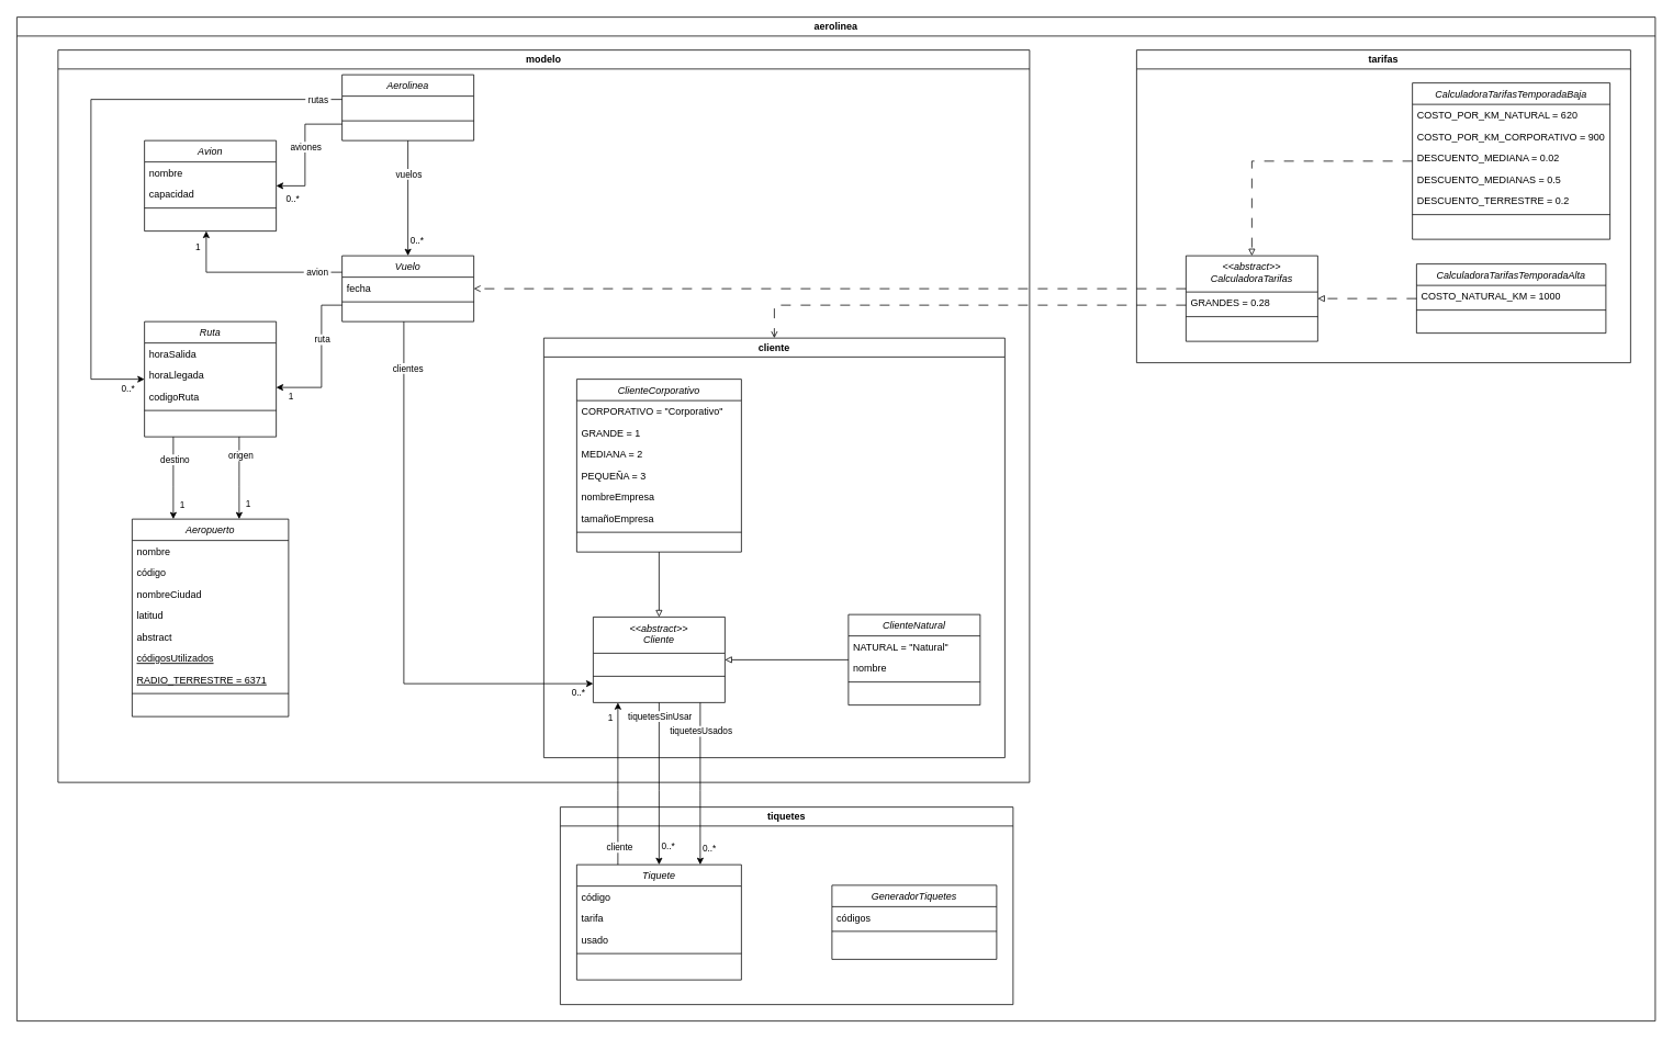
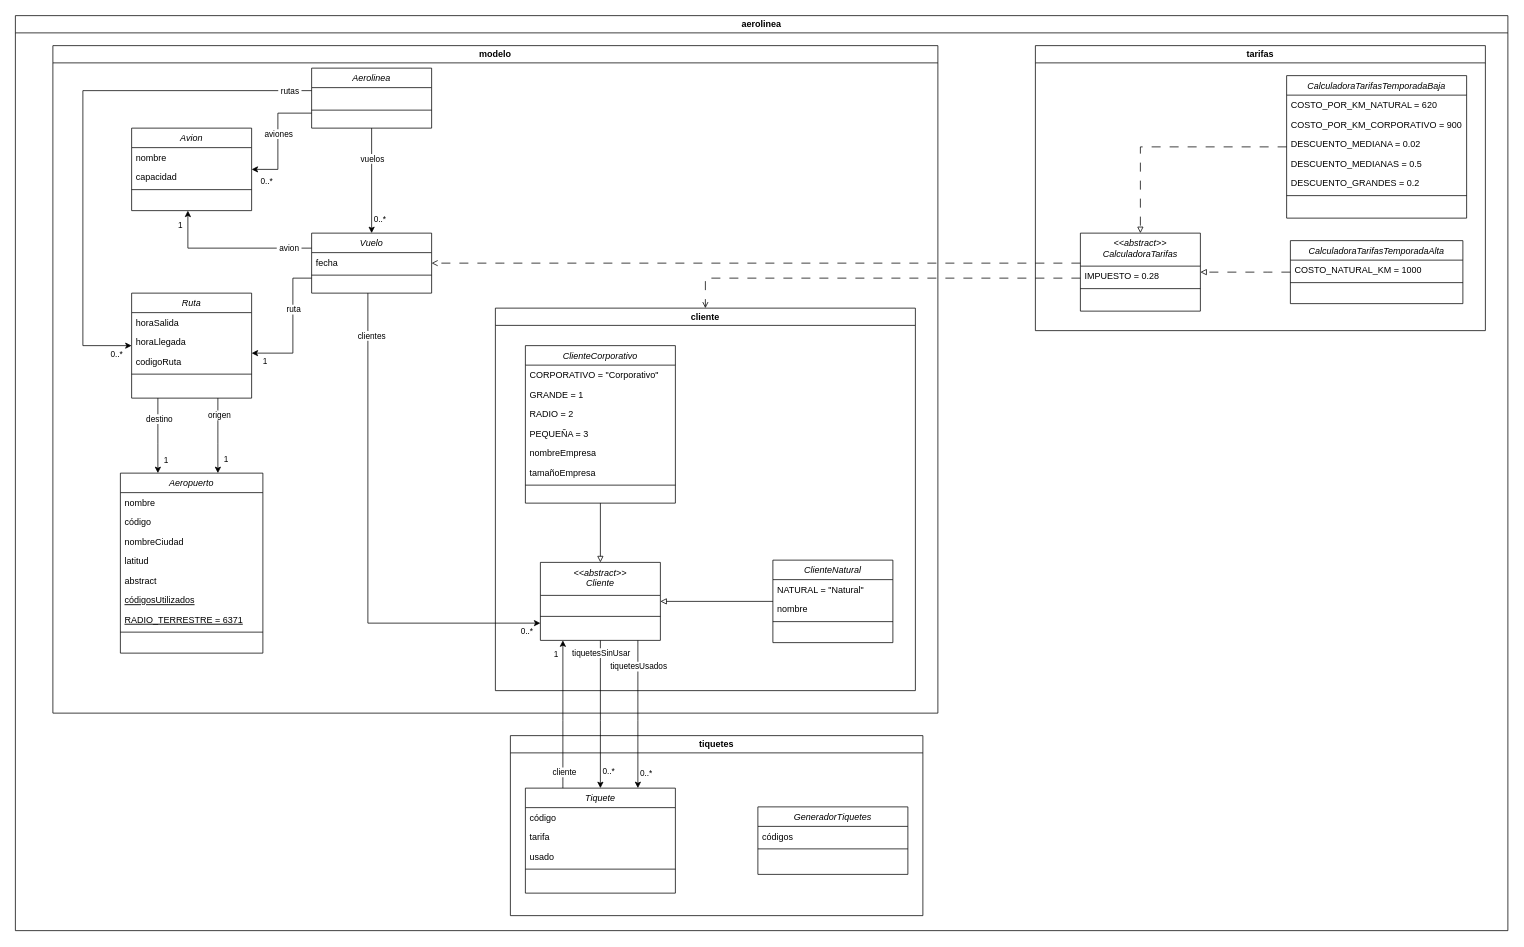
- <mxCell id="93" value="DESCUENTO_TERRESTRE = 0.2" style="text;align=left;verticalAlign=top;spacingLeft=4;spacingRight=4;overflow=hidden;rotatable=0;points=[[0,0.5],[1,0.5]];portConstraint=eastwest;" parent="88" vertex="1"><mxGeometry y="130" width="240" height="26" as="geometry" /></mxCell>
+ <mxCell id="93" value="DESCUENTO_GRANDES = 0.2" style="text;align=left;verticalAlign=top;spacingLeft=4;spacingRight=4;overflow=hidden;rotatable=0;points=[[0,0.5],[1,0.5]];portConstraint=eastwest;" parent="88" vertex="1"><mxGeometry y="130" width="240" height="26" as="geometry" /></mxCell>
- <mxCell id="96" value="GRANDES = 0.28" style="text;align=left;verticalAlign=top;spacingLeft=4;spacingRight=4;overflow=hidden;rotatable=0;points=[[0,0.5],[1,0.5]];portConstraint=eastwest;" parent="95" vertex="1"><mxGeometry y="44" width="160" height="26" as="geometry" /></mxCell>
+ <mxCell id="96" value="IMPUESTO = 0.28" style="text;align=left;verticalAlign=top;spacingLeft=4;spacingRight=4;overflow=hidden;rotatable=0;points=[[0,0.5],[1,0.5]];portConstraint=eastwest;" parent="95" vertex="1"><mxGeometry y="44" width="160" height="26" as="geometry" /></mxCell>
- <mxCell id="8" value="MEDIANA = 2" style="text;align=left;verticalAlign=top;spacingLeft=4;spacingRight=4;overflow=hidden;rotatable=0;points=[[0,0.5],[1,0.5]];portConstraint=eastwest;" parent="5" vertex="1"><mxGeometry y="78" width="200" height="26" as="geometry" /></mxCell>
+ <mxCell id="8" value="RADIO = 2" style="text;align=left;verticalAlign=top;spacingLeft=4;spacingRight=4;overflow=hidden;rotatable=0;points=[[0,0.5],[1,0.5]];portConstraint=eastwest;" parent="5" vertex="1"><mxGeometry y="78" width="200" height="26" as="geometry" /></mxCell>
